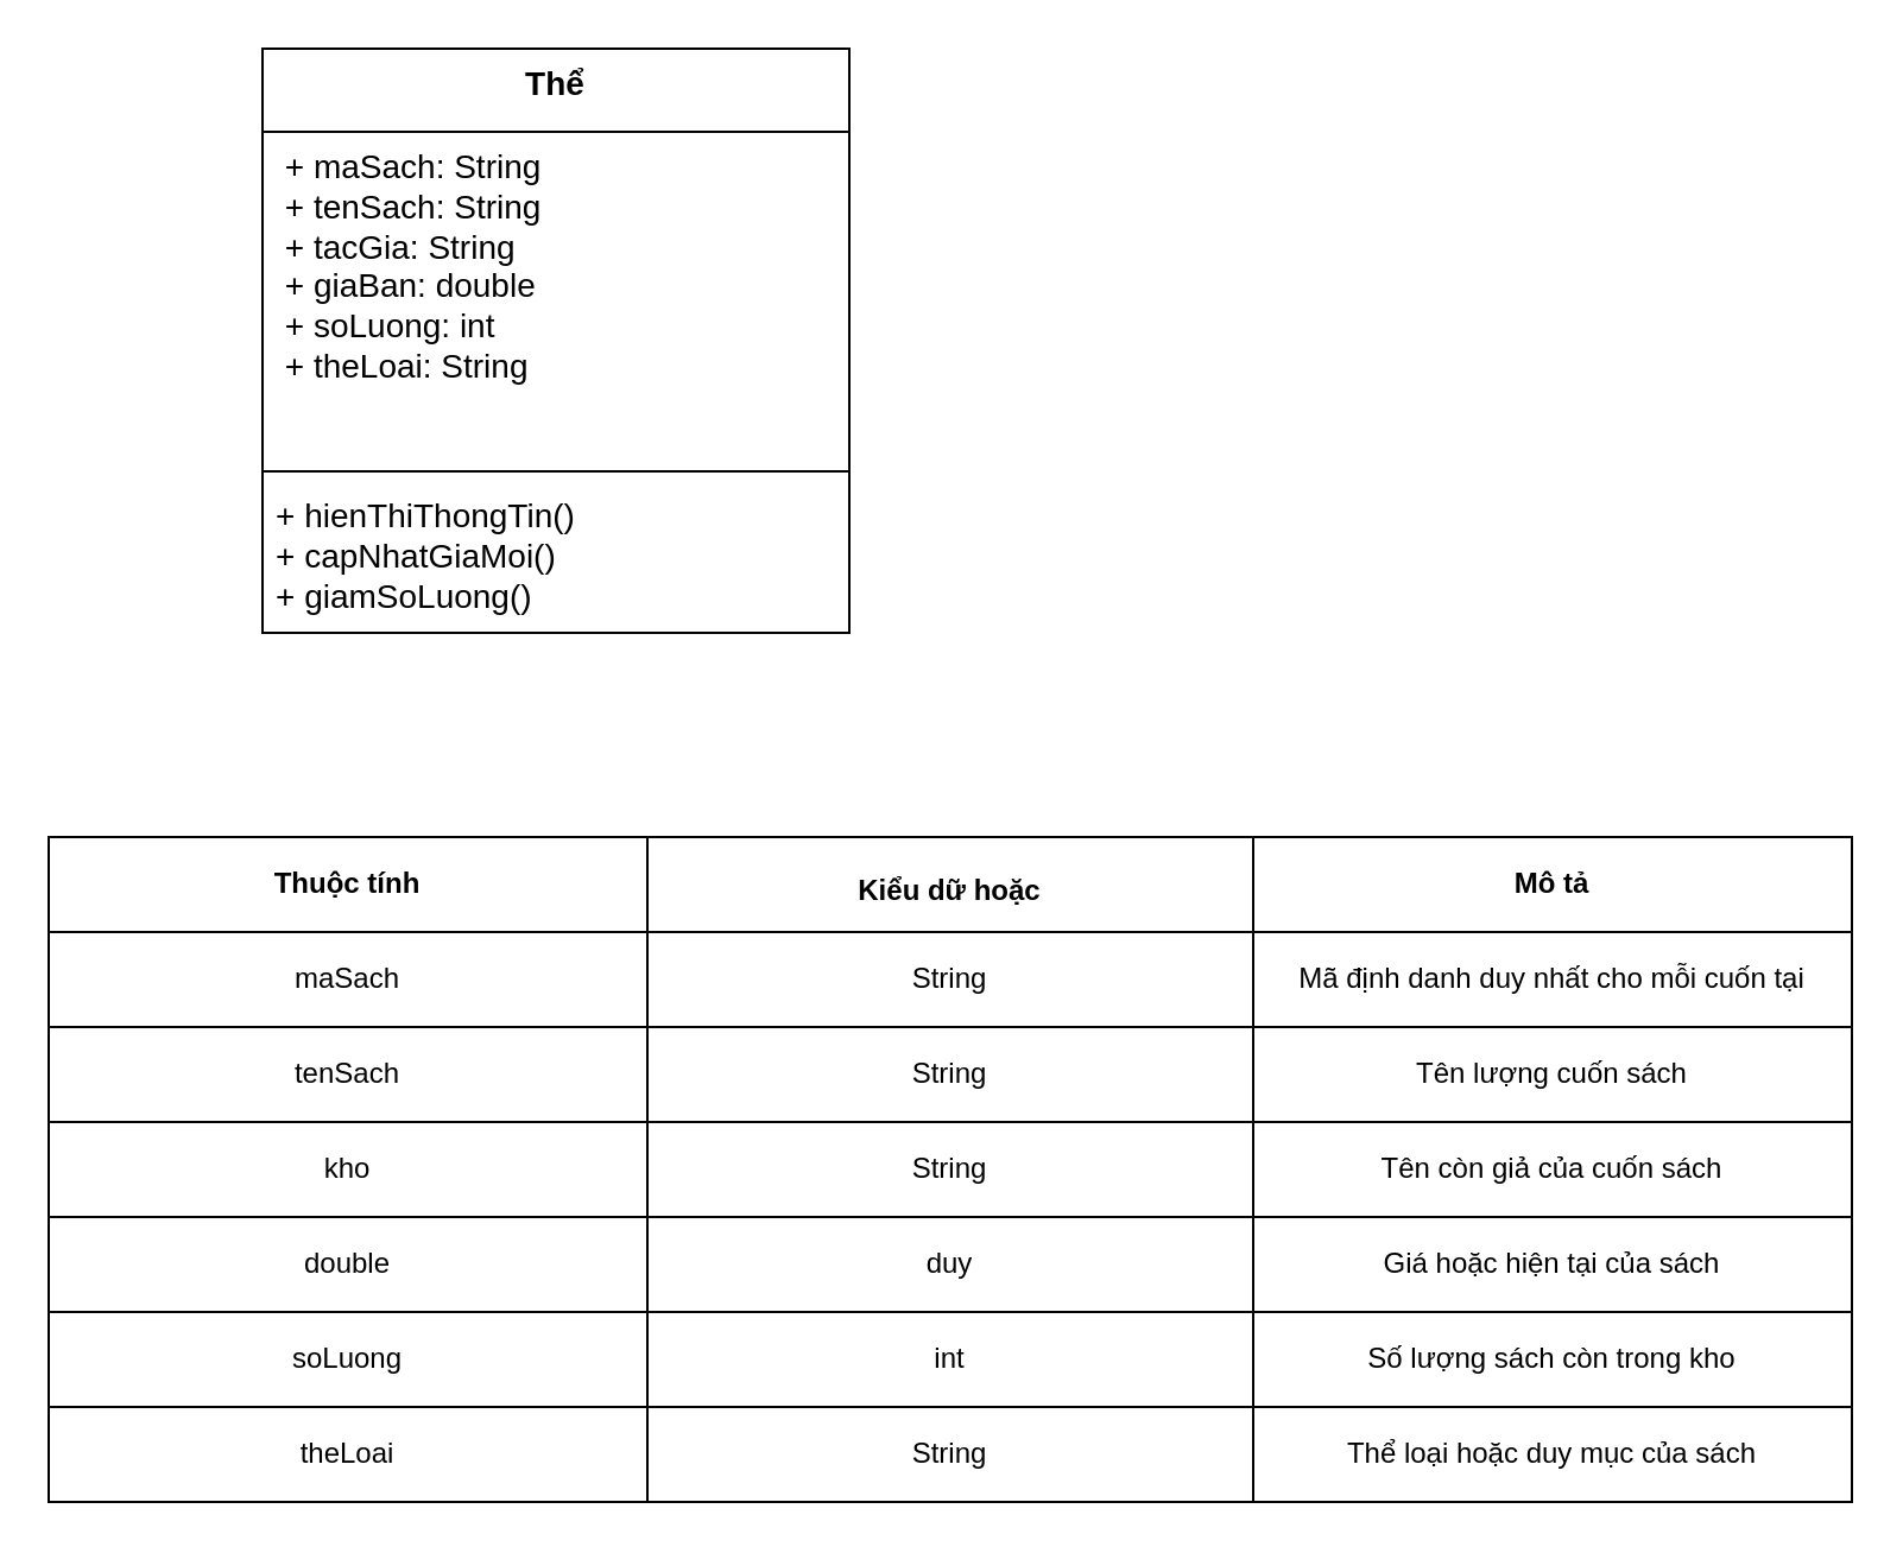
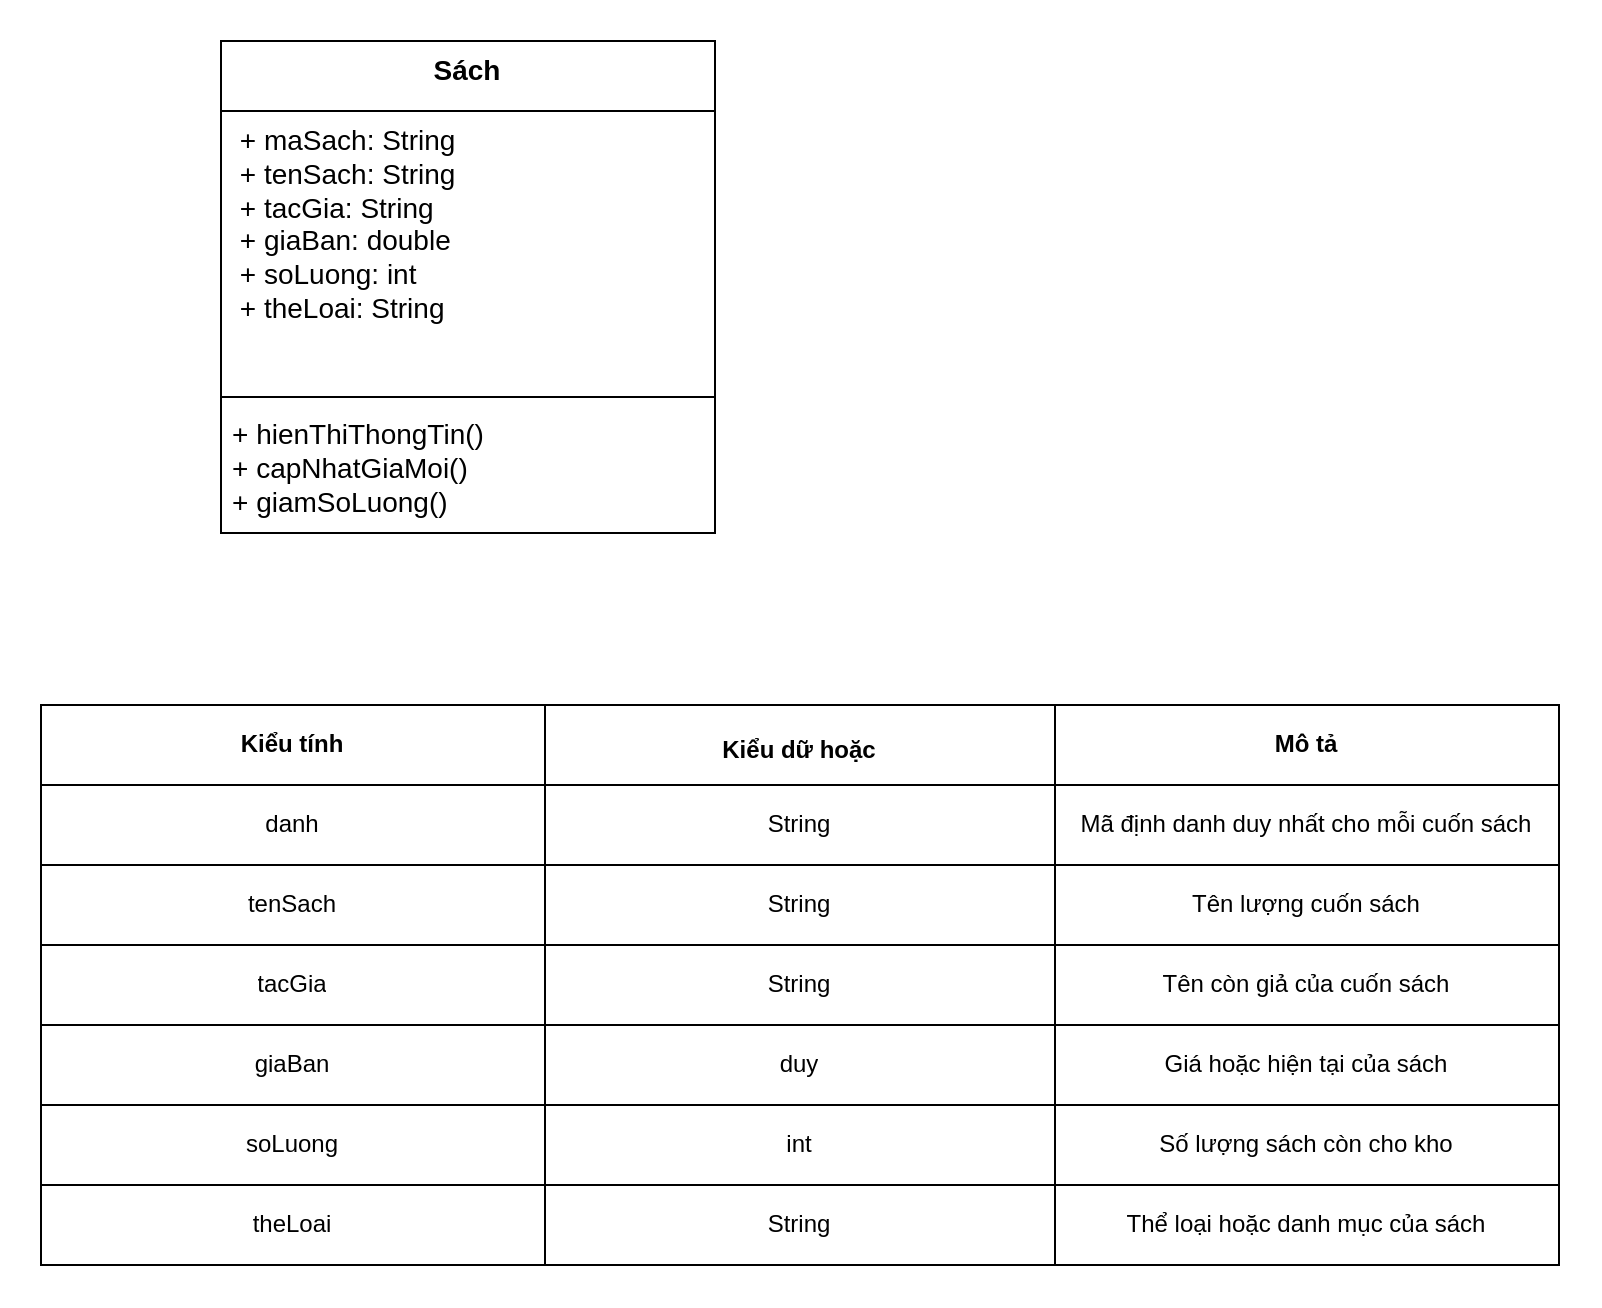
- <mxCell id="2" value="&lt;font style=&quot;font-size: 14px;&quot;&gt;Thể&lt;/font&gt;" style="swimlane;fontStyle=1;align=center;verticalAlign=top;childLayout=stackLayout;horizontal=1;startSize=35;horizontalStack=0;resizeParent=1;resizeParentMax=0;resizeLast=0;collapsible=1;marginBottom=0;whiteSpace=wrap;html=1;" vertex="1" parent="1"><mxGeometry x="110" y="20" width="247" height="246" as="geometry" /></mxCell>
+ <mxCell id="2" value="&lt;font style=&quot;font-size: 14px;&quot;&gt;Sách&lt;/font&gt;" style="swimlane;fontStyle=1;align=center;verticalAlign=top;childLayout=stackLayout;horizontal=1;startSize=35;horizontalStack=0;resizeParent=1;resizeParentMax=0;resizeLast=0;collapsible=1;marginBottom=0;whiteSpace=wrap;html=1;" vertex="1" parent="1"><mxGeometry x="110" y="20" width="247" height="246" as="geometry" /></mxCell>
- <mxCell id="8" value="&lt;table class=&quot;w-fit min-w-(--thread-content-width)&quot; data-end=&quot;985&quot; data-start=&quot;571&quot;&gt;&lt;thead data-end=&quot;620&quot; data-start=&quot;571&quot;&gt;&lt;tr data-end=&quot;620&quot; data-start=&quot;571&quot;&gt;&lt;th data-col-size=&quot;sm&quot; data-end=&quot;588&quot; data-start=&quot;571&quot;&gt;&lt;strong data-end=&quot;587&quot; data-start=&quot;573&quot;&gt;Thuộc tính&lt;/strong&gt;&lt;/th&gt;&lt;/tr&gt;&lt;/thead&gt;&lt;/table&gt;" style="shape=partialRectangle;html=1;whiteSpace=wrap;connectable=0;strokeColor=inherit;overflow=hidden;fillColor=none;top=0;left=0;bottom=0;right=0;pointerEvents=1;" vertex="1" parent="7"><mxGeometry width="252" height="40" as="geometry"><mxRectangle width="252" height="40" as="alternateBounds" /></mxGeometry></mxCell>
+ <mxCell id="8" value="&lt;table class=&quot;w-fit min-w-(--thread-content-width)&quot; data-end=&quot;985&quot; data-start=&quot;571&quot;&gt;&lt;thead data-end=&quot;620&quot; data-start=&quot;571&quot;&gt;&lt;tr data-end=&quot;620&quot; data-start=&quot;571&quot;&gt;&lt;th data-col-size=&quot;sm&quot; data-end=&quot;588&quot; data-start=&quot;571&quot;&gt;&lt;strong data-end=&quot;587&quot; data-start=&quot;573&quot;&gt;Kiểu tính&lt;/strong&gt;&lt;/th&gt;&lt;/tr&gt;&lt;/thead&gt;&lt;/table&gt;" style="shape=partialRectangle;html=1;whiteSpace=wrap;connectable=0;strokeColor=inherit;overflow=hidden;fillColor=none;top=0;left=0;bottom=0;right=0;pointerEvents=1;" vertex="1" parent="7"><mxGeometry width="252" height="40" as="geometry"><mxRectangle width="252" height="40" as="alternateBounds" /></mxGeometry></mxCell>
- <mxCell id="12" value="maSach" style="shape=partialRectangle;html=1;whiteSpace=wrap;connectable=0;strokeColor=inherit;overflow=hidden;fillColor=none;top=0;left=0;bottom=0;right=0;pointerEvents=1;" vertex="1" parent="11"><mxGeometry width="252" height="40" as="geometry"><mxRectangle width="252" height="40" as="alternateBounds" /></mxGeometry></mxCell>
+ <mxCell id="12" value="danh" style="shape=partialRectangle;html=1;whiteSpace=wrap;connectable=0;strokeColor=inherit;overflow=hidden;fillColor=none;top=0;left=0;bottom=0;right=0;pointerEvents=1;" vertex="1" parent="11"><mxGeometry width="252" height="40" as="geometry"><mxRectangle width="252" height="40" as="alternateBounds" /></mxGeometry></mxCell>
- <mxCell id="14" value="Mã định danh duy nhất cho mỗi cuốn tại" style="shape=partialRectangle;html=1;whiteSpace=wrap;connectable=0;strokeColor=inherit;overflow=hidden;fillColor=none;top=0;left=0;bottom=0;right=0;pointerEvents=1;" vertex="1" parent="11"><mxGeometry x="507" width="252" height="40" as="geometry"><mxRectangle width="252" height="40" as="alternateBounds" /></mxGeometry></mxCell>
+ <mxCell id="14" value="Mã định danh duy nhất cho mỗi cuốn sách" style="shape=partialRectangle;html=1;whiteSpace=wrap;connectable=0;strokeColor=inherit;overflow=hidden;fillColor=none;top=0;left=0;bottom=0;right=0;pointerEvents=1;" vertex="1" parent="11"><mxGeometry x="507" width="252" height="40" as="geometry"><mxRectangle width="252" height="40" as="alternateBounds" /></mxGeometry></mxCell>
- <mxCell id="20" value="kho" style="shape=partialRectangle;html=1;whiteSpace=wrap;connectable=0;strokeColor=inherit;overflow=hidden;fillColor=none;top=0;left=0;bottom=0;right=0;pointerEvents=1;" vertex="1" parent="19"><mxGeometry width="252" height="40" as="geometry"><mxRectangle width="252" height="40" as="alternateBounds" /></mxGeometry></mxCell>
+ <mxCell id="20" value="tacGia" style="shape=partialRectangle;html=1;whiteSpace=wrap;connectable=0;strokeColor=inherit;overflow=hidden;fillColor=none;top=0;left=0;bottom=0;right=0;pointerEvents=1;" vertex="1" parent="19"><mxGeometry width="252" height="40" as="geometry"><mxRectangle width="252" height="40" as="alternateBounds" /></mxGeometry></mxCell>
- <mxCell id="24" value="double" style="shape=partialRectangle;html=1;whiteSpace=wrap;connectable=0;strokeColor=inherit;overflow=hidden;fillColor=none;top=0;left=0;bottom=0;right=0;pointerEvents=1;" vertex="1" parent="23"><mxGeometry width="252" height="40" as="geometry"><mxRectangle width="252" height="40" as="alternateBounds" /></mxGeometry></mxCell>
+ <mxCell id="24" value="giaBan" style="shape=partialRectangle;html=1;whiteSpace=wrap;connectable=0;strokeColor=inherit;overflow=hidden;fillColor=none;top=0;left=0;bottom=0;right=0;pointerEvents=1;" vertex="1" parent="23"><mxGeometry width="252" height="40" as="geometry"><mxRectangle width="252" height="40" as="alternateBounds" /></mxGeometry></mxCell>
- <mxCell id="30" value="Số lượng sách còn trong kho" style="shape=partialRectangle;html=1;whiteSpace=wrap;connectable=0;strokeColor=inherit;overflow=hidden;fillColor=none;top=0;left=0;bottom=0;right=0;pointerEvents=1;" vertex="1" parent="27"><mxGeometry x="507" width="252" height="40" as="geometry"><mxRectangle width="252" height="40" as="alternateBounds" /></mxGeometry></mxCell>
+ <mxCell id="30" value="Số lượng sách còn cho kho" style="shape=partialRectangle;html=1;whiteSpace=wrap;connectable=0;strokeColor=inherit;overflow=hidden;fillColor=none;top=0;left=0;bottom=0;right=0;pointerEvents=1;" vertex="1" parent="27"><mxGeometry x="507" width="252" height="40" as="geometry"><mxRectangle width="252" height="40" as="alternateBounds" /></mxGeometry></mxCell>
- <mxCell id="34" value="Thể loại hoặc duy mục của sách" style="shape=partialRectangle;html=1;whiteSpace=wrap;connectable=0;strokeColor=inherit;overflow=hidden;fillColor=none;top=0;left=0;bottom=0;right=0;pointerEvents=1;" vertex="1" parent="31"><mxGeometry x="507" width="252" height="40" as="geometry"><mxRectangle width="252" height="40" as="alternateBounds" /></mxGeometry></mxCell>
+ <mxCell id="34" value="Thể loại hoặc danh mục của sách" style="shape=partialRectangle;html=1;whiteSpace=wrap;connectable=0;strokeColor=inherit;overflow=hidden;fillColor=none;top=0;left=0;bottom=0;right=0;pointerEvents=1;" vertex="1" parent="31"><mxGeometry x="507" width="252" height="40" as="geometry"><mxRectangle width="252" height="40" as="alternateBounds" /></mxGeometry></mxCell>
